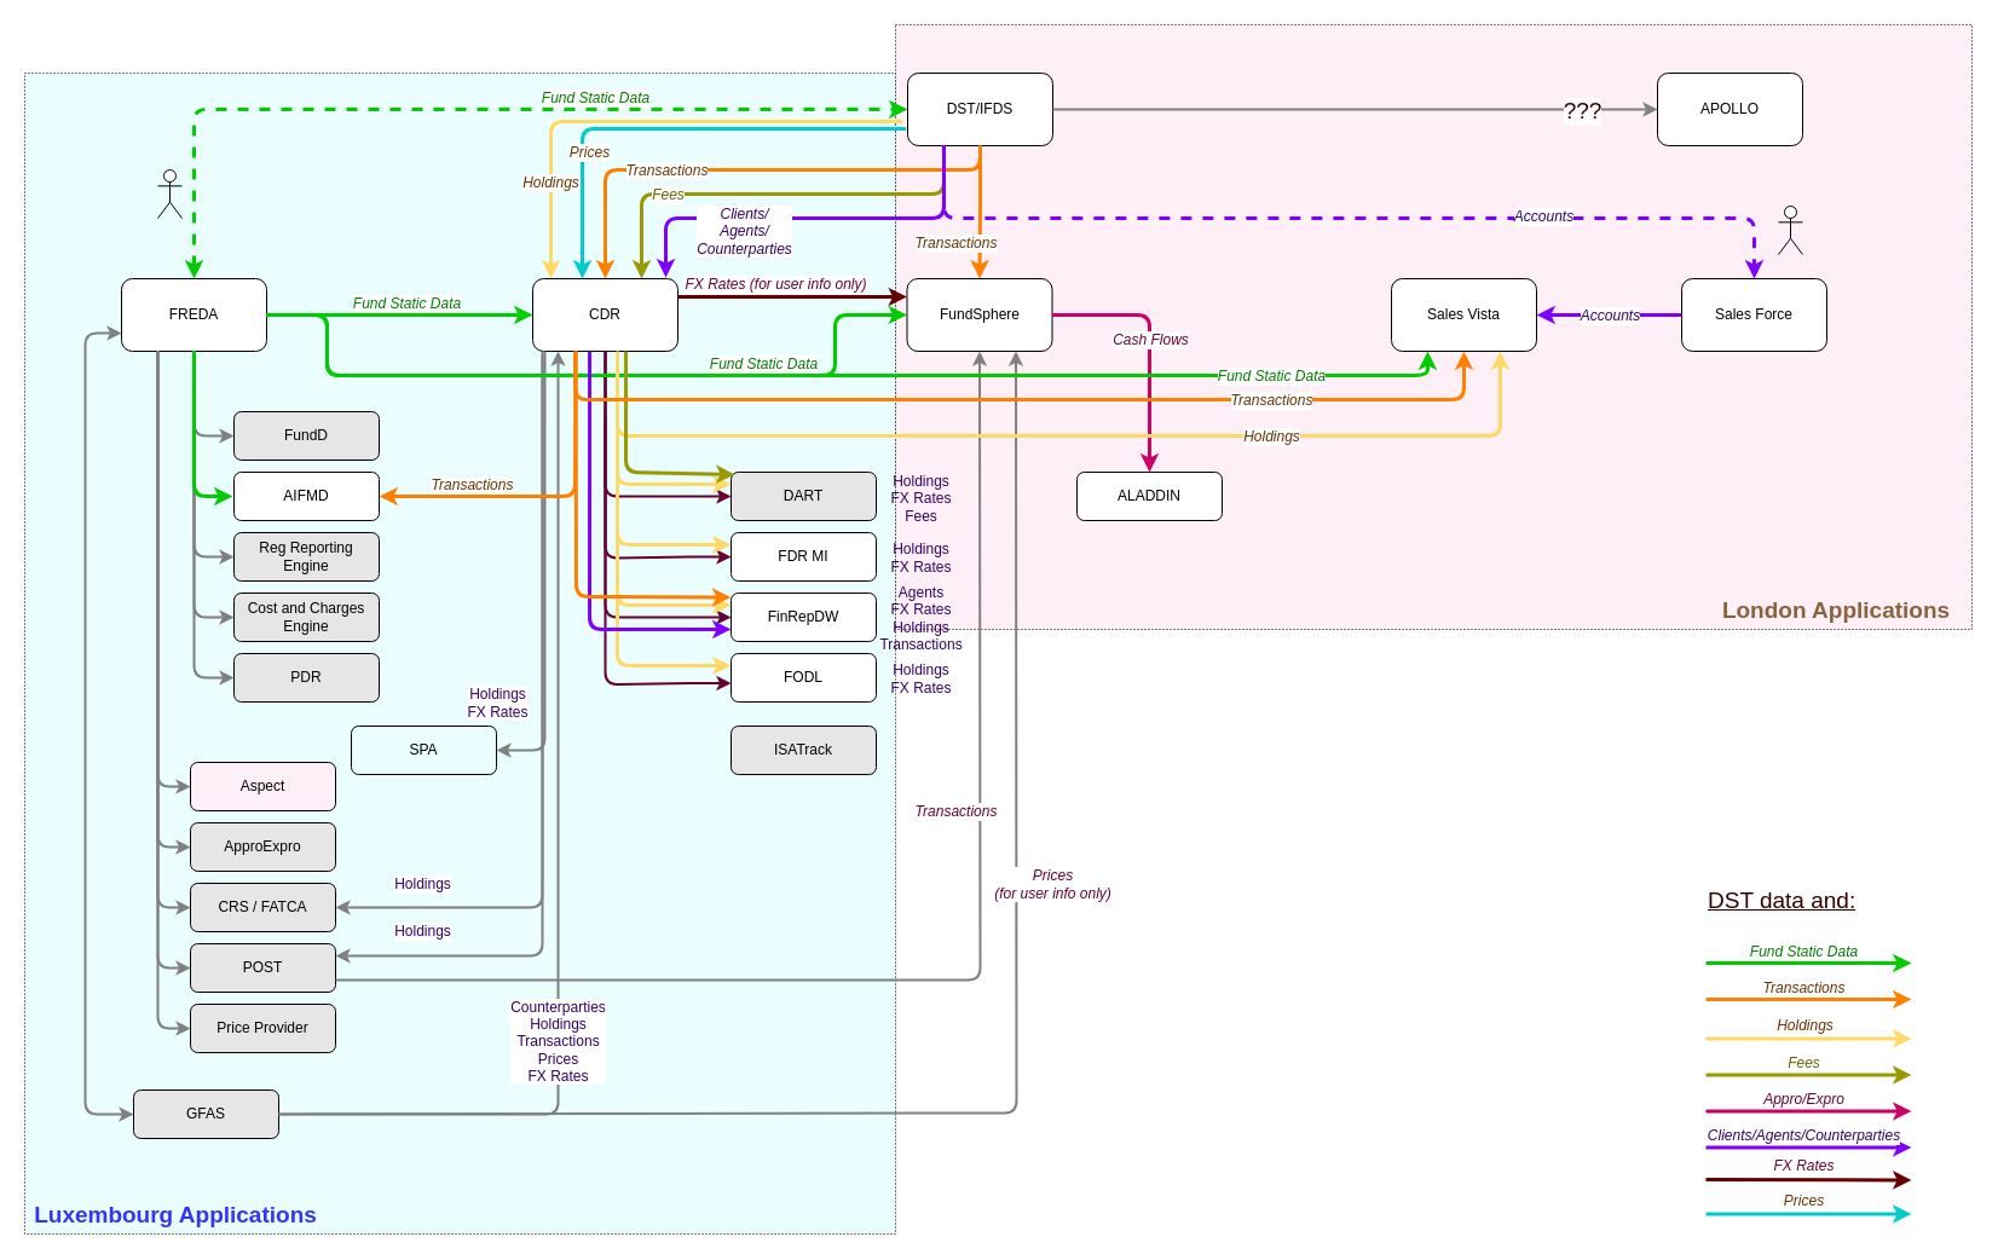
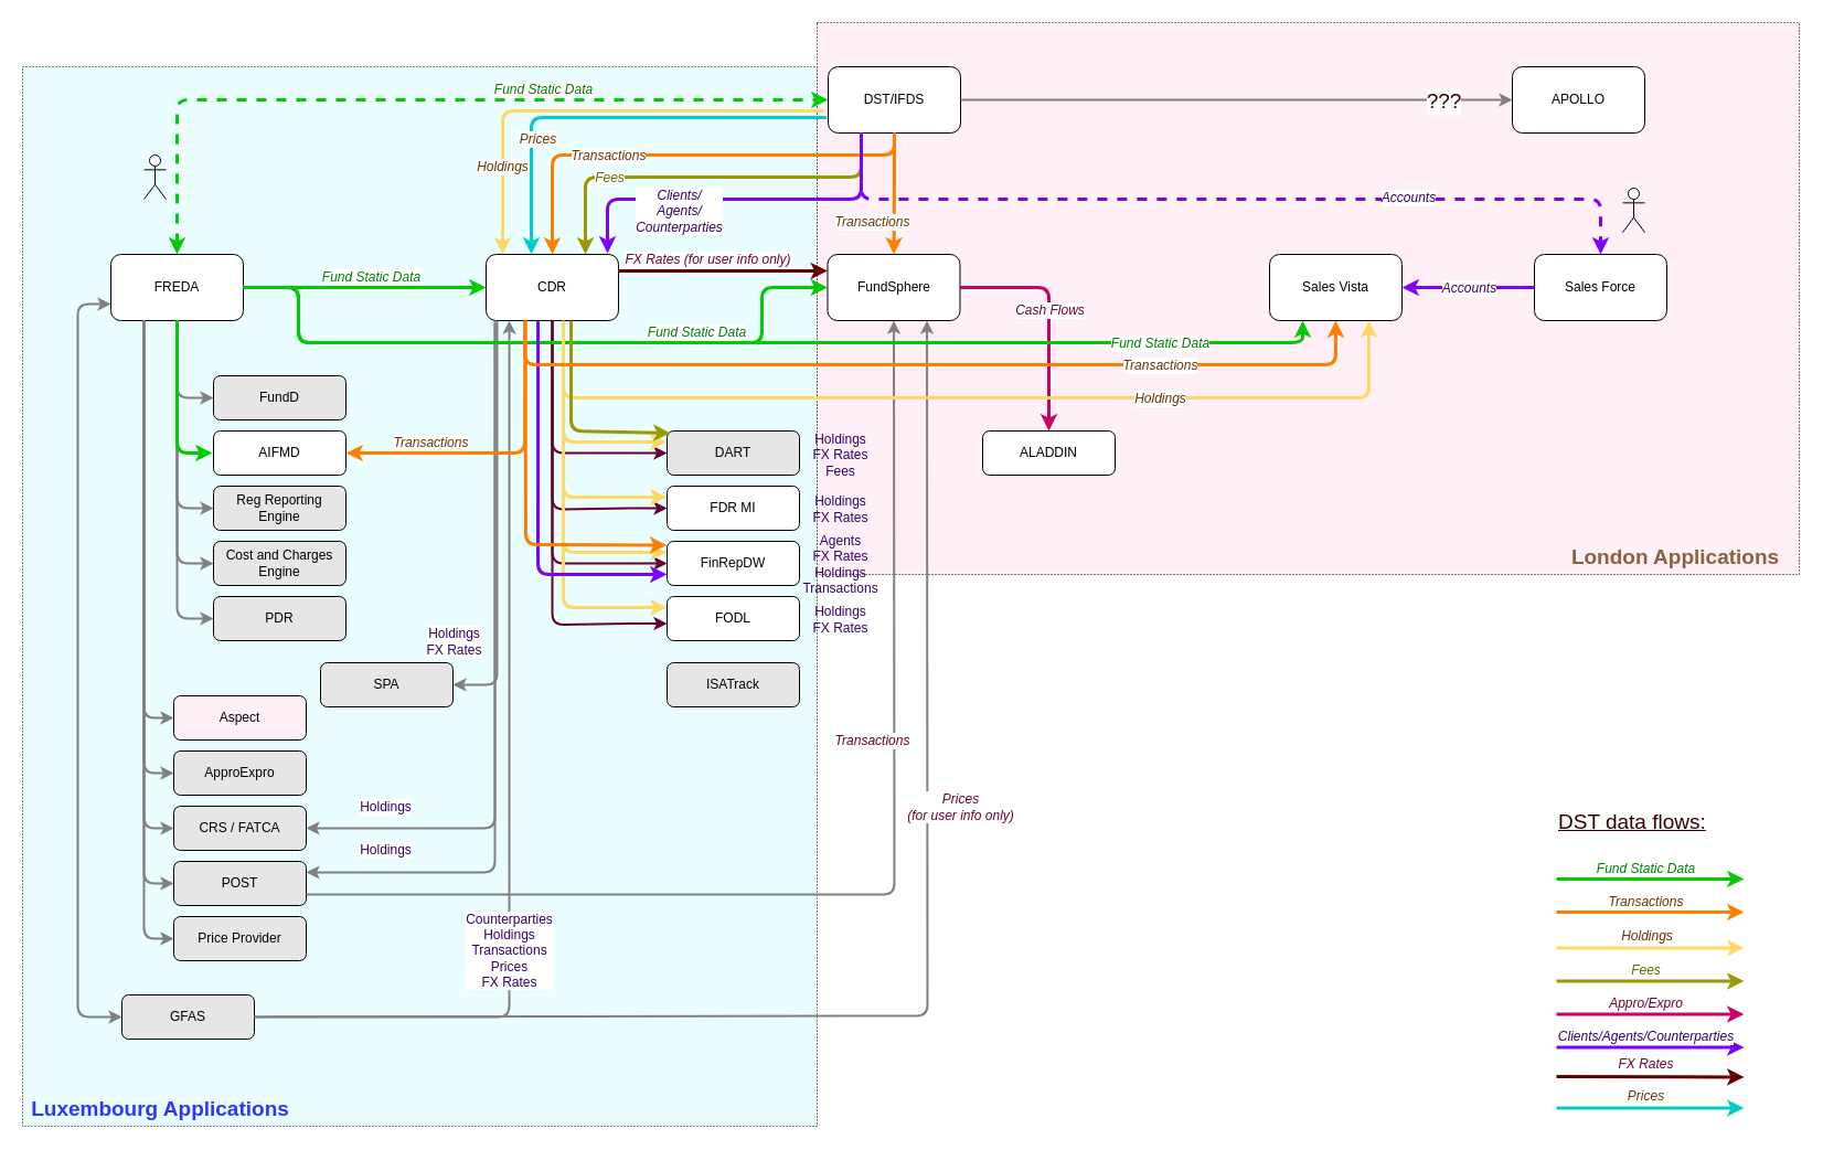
- <mxCell id="74" value="SPA" style="rounded=1;whiteSpace=wrap;html=1;fillColor=#ebfeff;" parent="1" vertex="1"><mxGeometry x="290" y="600" width="120" height="40" as="geometry" /></mxCell>
+ <mxCell id="74" value="SPA" style="rounded=1;whiteSpace=wrap;html=1;fillColor=#E6E6E6;" parent="1" vertex="1"><mxGeometry x="290" y="600" width="120" height="40" as="geometry" /></mxCell>
- <mxCell id="117" value="DST data and:" style="text;html=1;strokeColor=none;fillColor=none;align=left;verticalAlign=middle;whiteSpace=wrap;rounded=0;dashed=1;dashPattern=1 2;labelBackgroundColor=none;fontSize=19;fontColor=#330000;fontStyle=4" parent="1" vertex="1"><mxGeometry x="1410" y="730" width="184" height="30" as="geometry" /></mxCell>
+ <mxCell id="117" value="DST data flows:" style="text;html=1;strokeColor=none;fillColor=none;align=left;verticalAlign=middle;whiteSpace=wrap;rounded=0;dashed=1;dashPattern=1 2;labelBackgroundColor=none;fontSize=19;fontColor=#330000;fontStyle=4" parent="1" vertex="1"><mxGeometry x="1410" y="730" width="184" height="30" as="geometry" /></mxCell>
